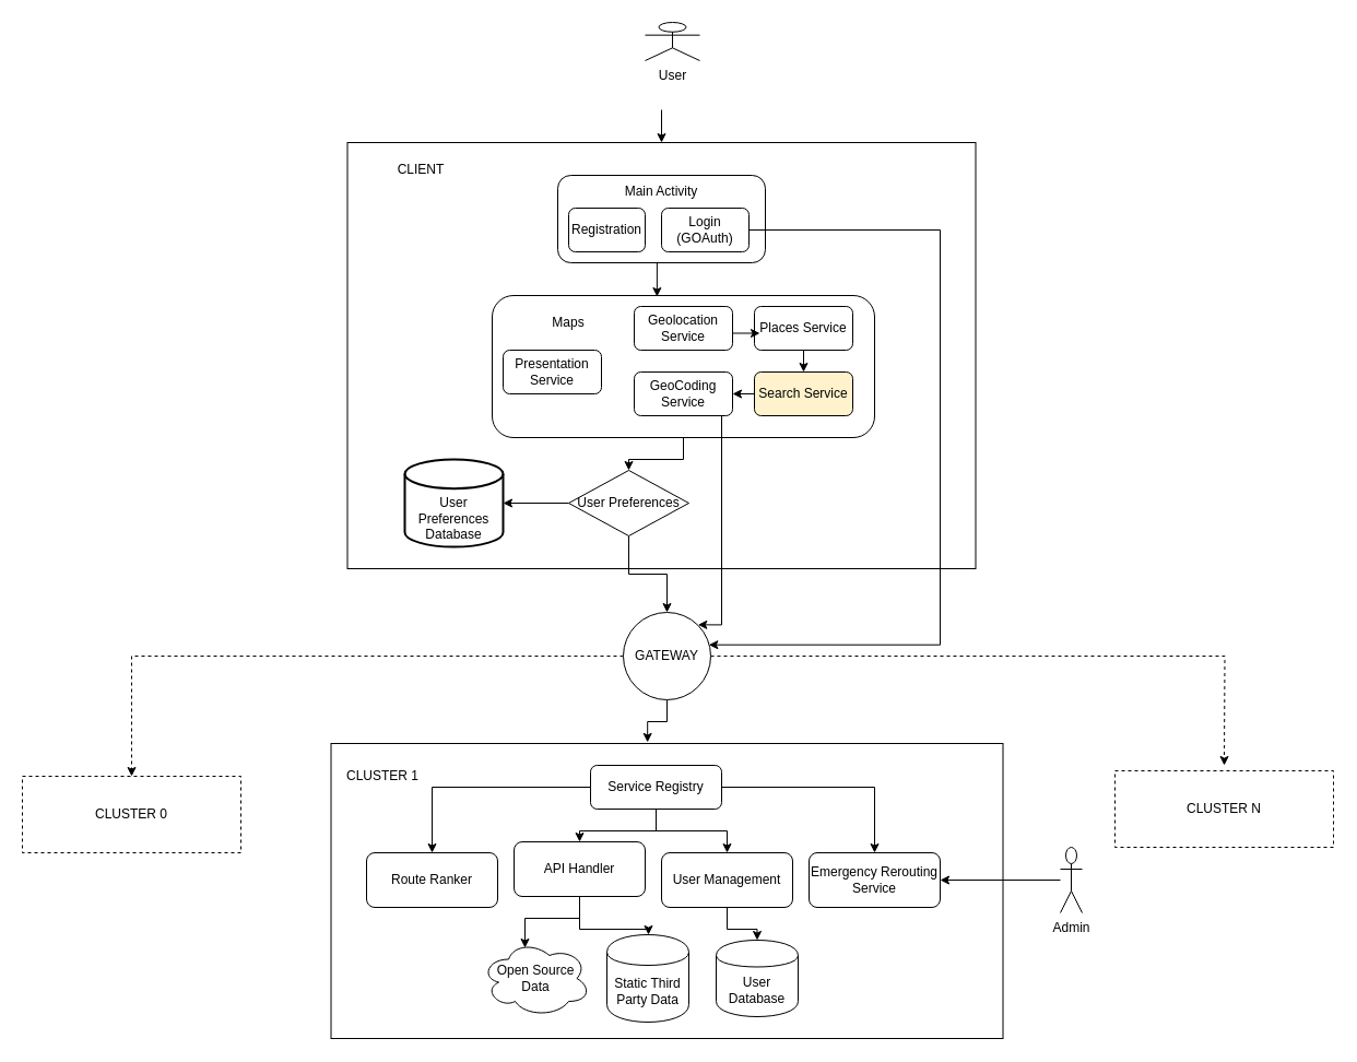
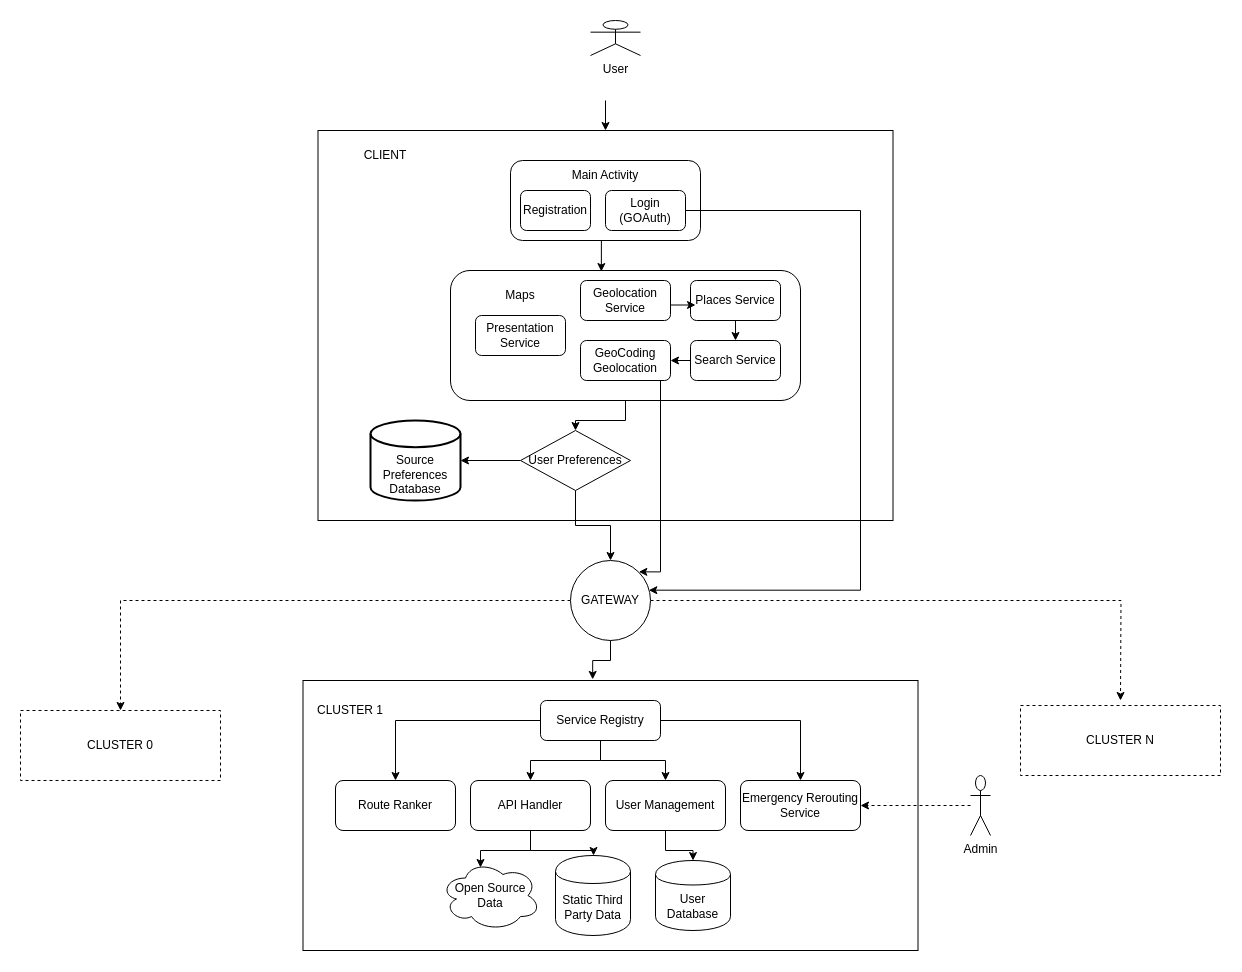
- <mxCell id="18" value="Presentation Service" style="rounded=1;whiteSpace=wrap;html=1;" vertex="1" parent="1"><mxGeometry x="460" y="320" width="90" height="40" as="geometry" /></mxCell>
+ <mxCell id="18" value="Presentation Service" style="rounded=1;whiteSpace=wrap;html=1;" vertex="1" parent="1"><mxGeometry x="475" y="315" width="90" height="40" as="geometry" /></mxCell>
- <mxCell id="17" value="GeoCoding Service" style="rounded=1;whiteSpace=wrap;html=1;" vertex="1" parent="1"><mxGeometry x="580" y="340" width="90" height="40" as="geometry" /></mxCell>
+ <mxCell id="17" value="GeoCoding Geolocation" style="rounded=1;whiteSpace=wrap;html=1;" vertex="1" parent="1"><mxGeometry x="580" y="340" width="90" height="40" as="geometry" /></mxCell>
- <mxCell id="15" value="Search Service" style="rounded=1;whiteSpace=wrap;html=1;fillColor=#fff2cc;" vertex="1" parent="1"><mxGeometry x="690" y="340" width="90" height="40" as="geometry" /></mxCell>
+ <mxCell id="15" value="Search Service" style="rounded=1;whiteSpace=wrap;html=1;" vertex="1" parent="1"><mxGeometry x="690" y="340" width="90" height="40" as="geometry" /></mxCell>
- <mxCell id="26" value="&lt;br&gt;&lt;div&gt;&lt;br&gt;&lt;/div&gt;&lt;div&gt;User Preferences Database&lt;/div&gt;" style="strokeWidth=2;html=1;shape=mxgraph.flowchart.database;whiteSpace=wrap;" vertex="1" parent="1"><mxGeometry x="370" y="420" width="90" height="80" as="geometry" /></mxCell>
+ <mxCell id="26" value="&lt;br&gt;&lt;div&gt;&lt;br&gt;&lt;/div&gt;&lt;div&gt;Source Preferences Database&lt;/div&gt;" style="strokeWidth=2;html=1;shape=mxgraph.flowchart.database;whiteSpace=wrap;" vertex="1" parent="1"><mxGeometry x="370" y="420" width="90" height="80" as="geometry" /></mxCell>
- <mxCell id="41" value="API Handler" style="rounded=1;whiteSpace=wrap;html=1;" vertex="1" parent="1"><mxGeometry x="470" y="770" width="120" height="50" as="geometry" /></mxCell>
+ <mxCell id="41" value="API Handler" style="rounded=1;whiteSpace=wrap;html=1;" vertex="1" parent="1"><mxGeometry x="470" y="780" width="120" height="50" as="geometry" /></mxCell>
- <mxCell id="48" style="edgeStyle=orthogonalEdgeStyle;rounded=0;orthogonalLoop=1;jettySize=auto;html=1;" edge="1" parent="1" source="49" target="44"><mxGeometry relative="1" as="geometry" /></mxCell>
+ <mxCell id="48" style="edgeStyle=orthogonalEdgeStyle;rounded=0;orthogonalLoop=1;jettySize=auto;html=1;dashed=1;" edge="1" parent="1" source="49" target="44"><mxGeometry relative="1" as="geometry" /></mxCell>
